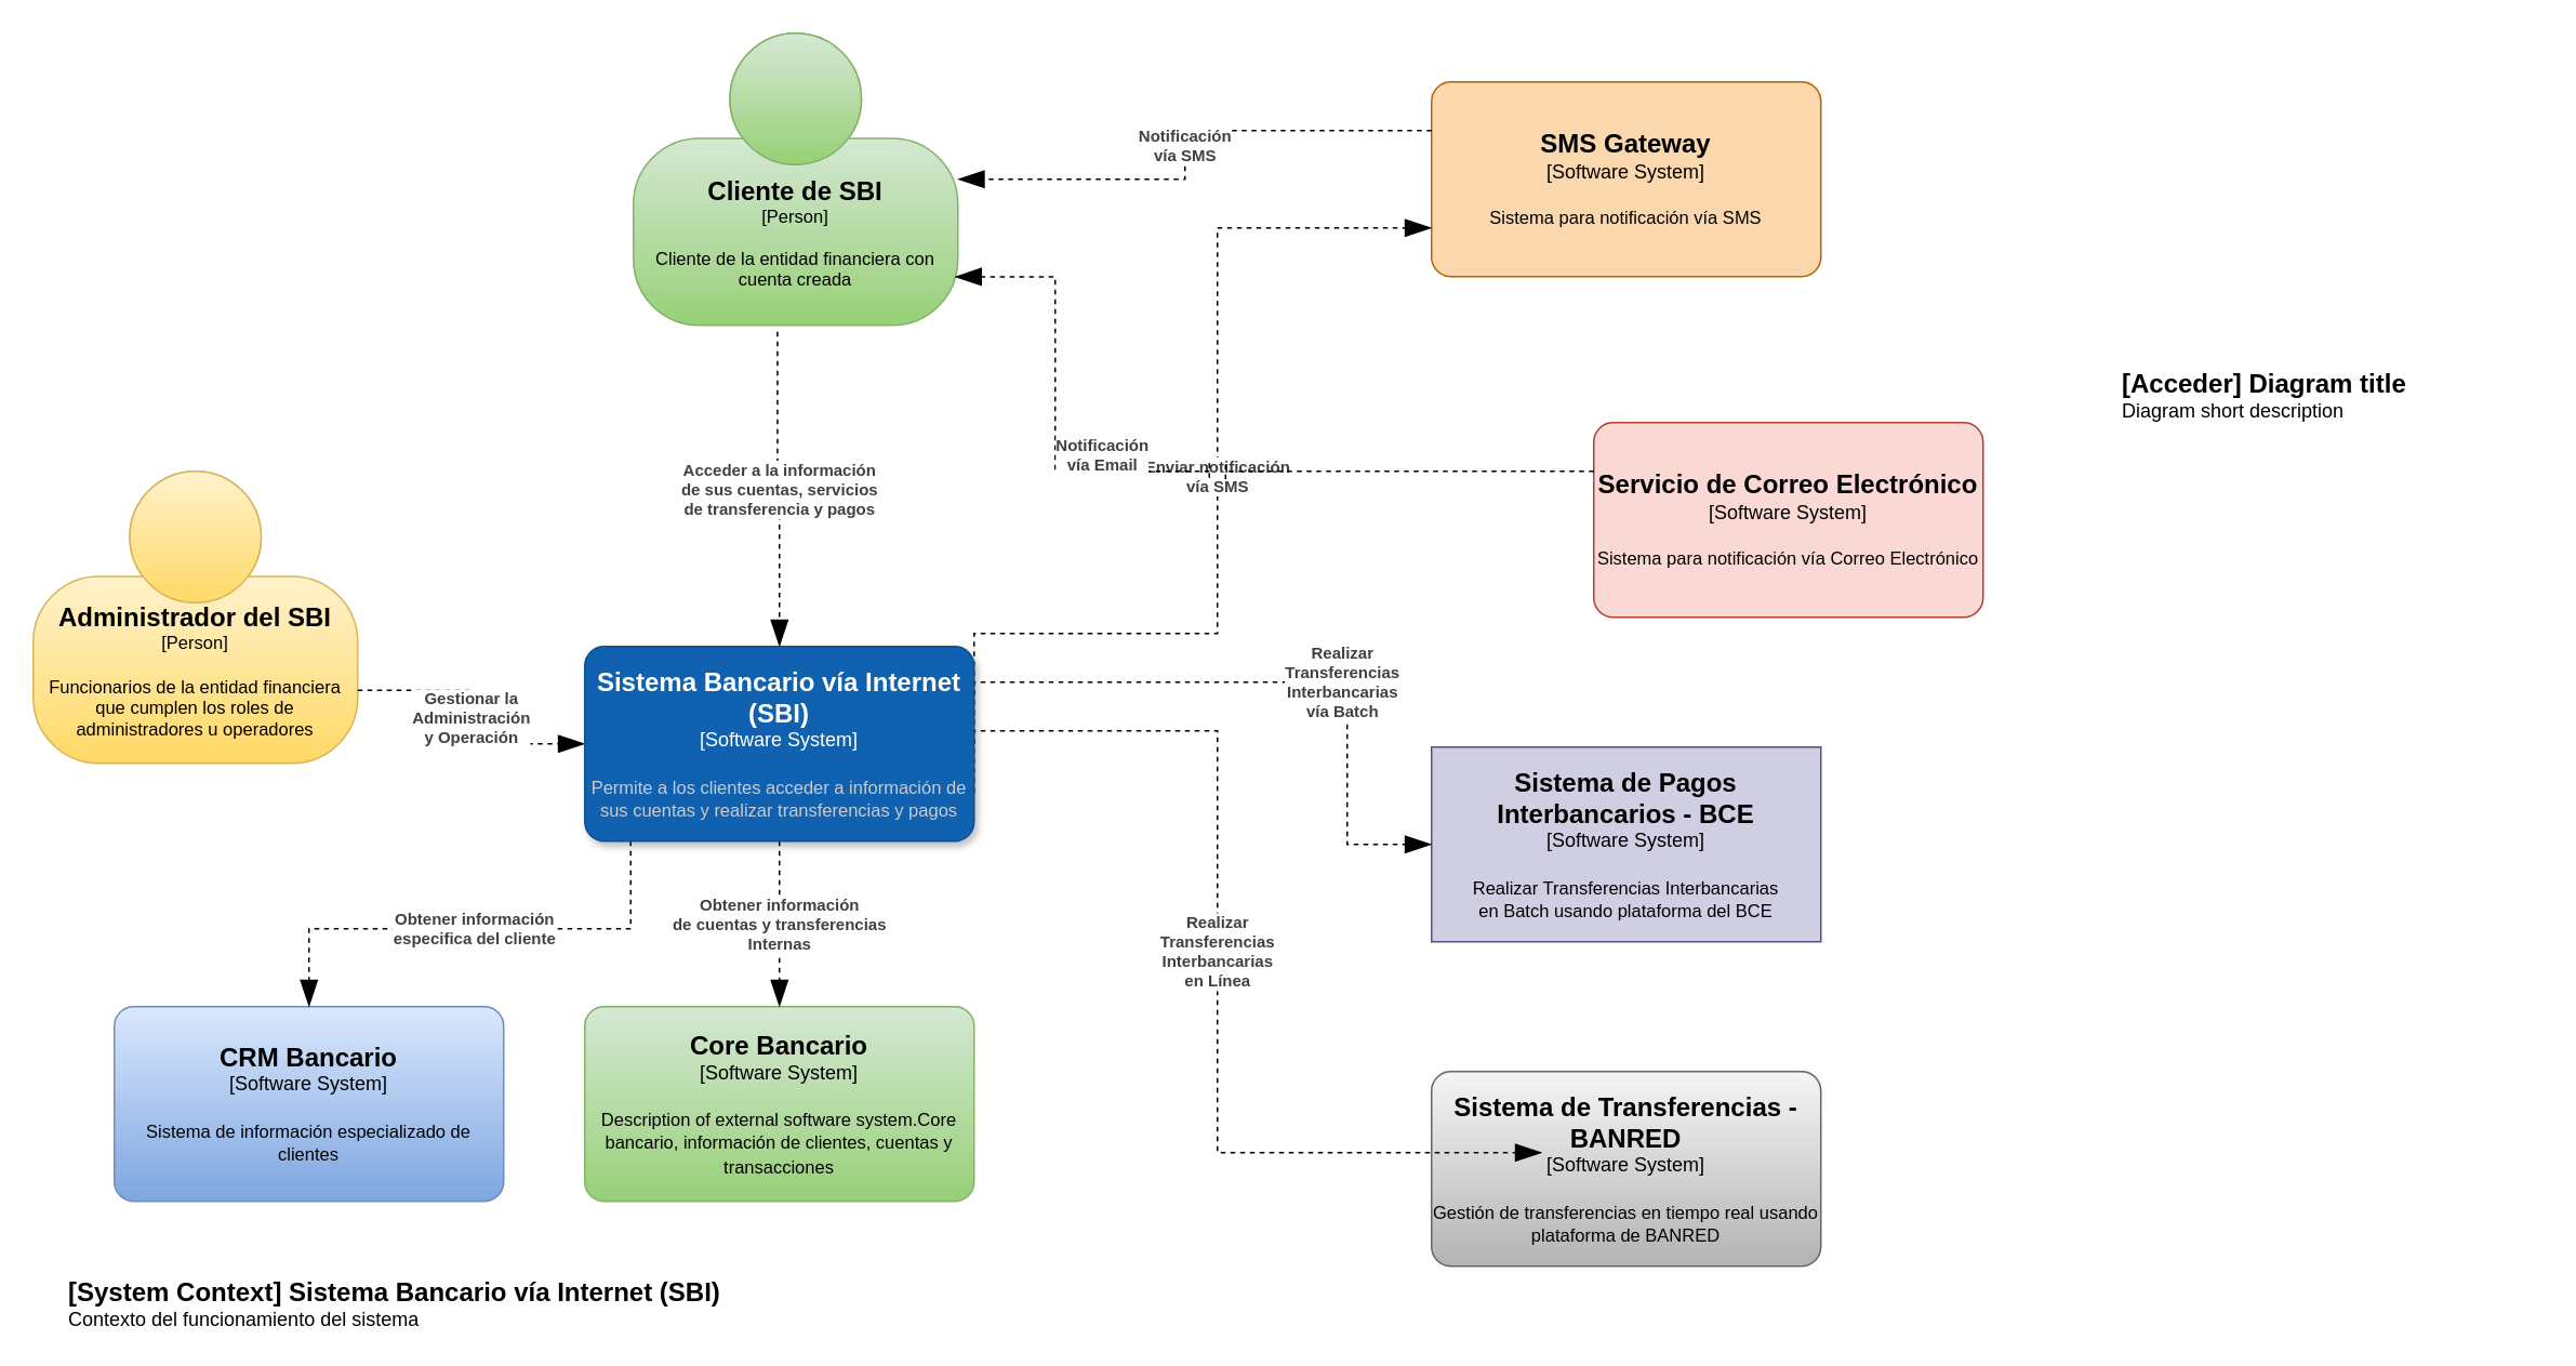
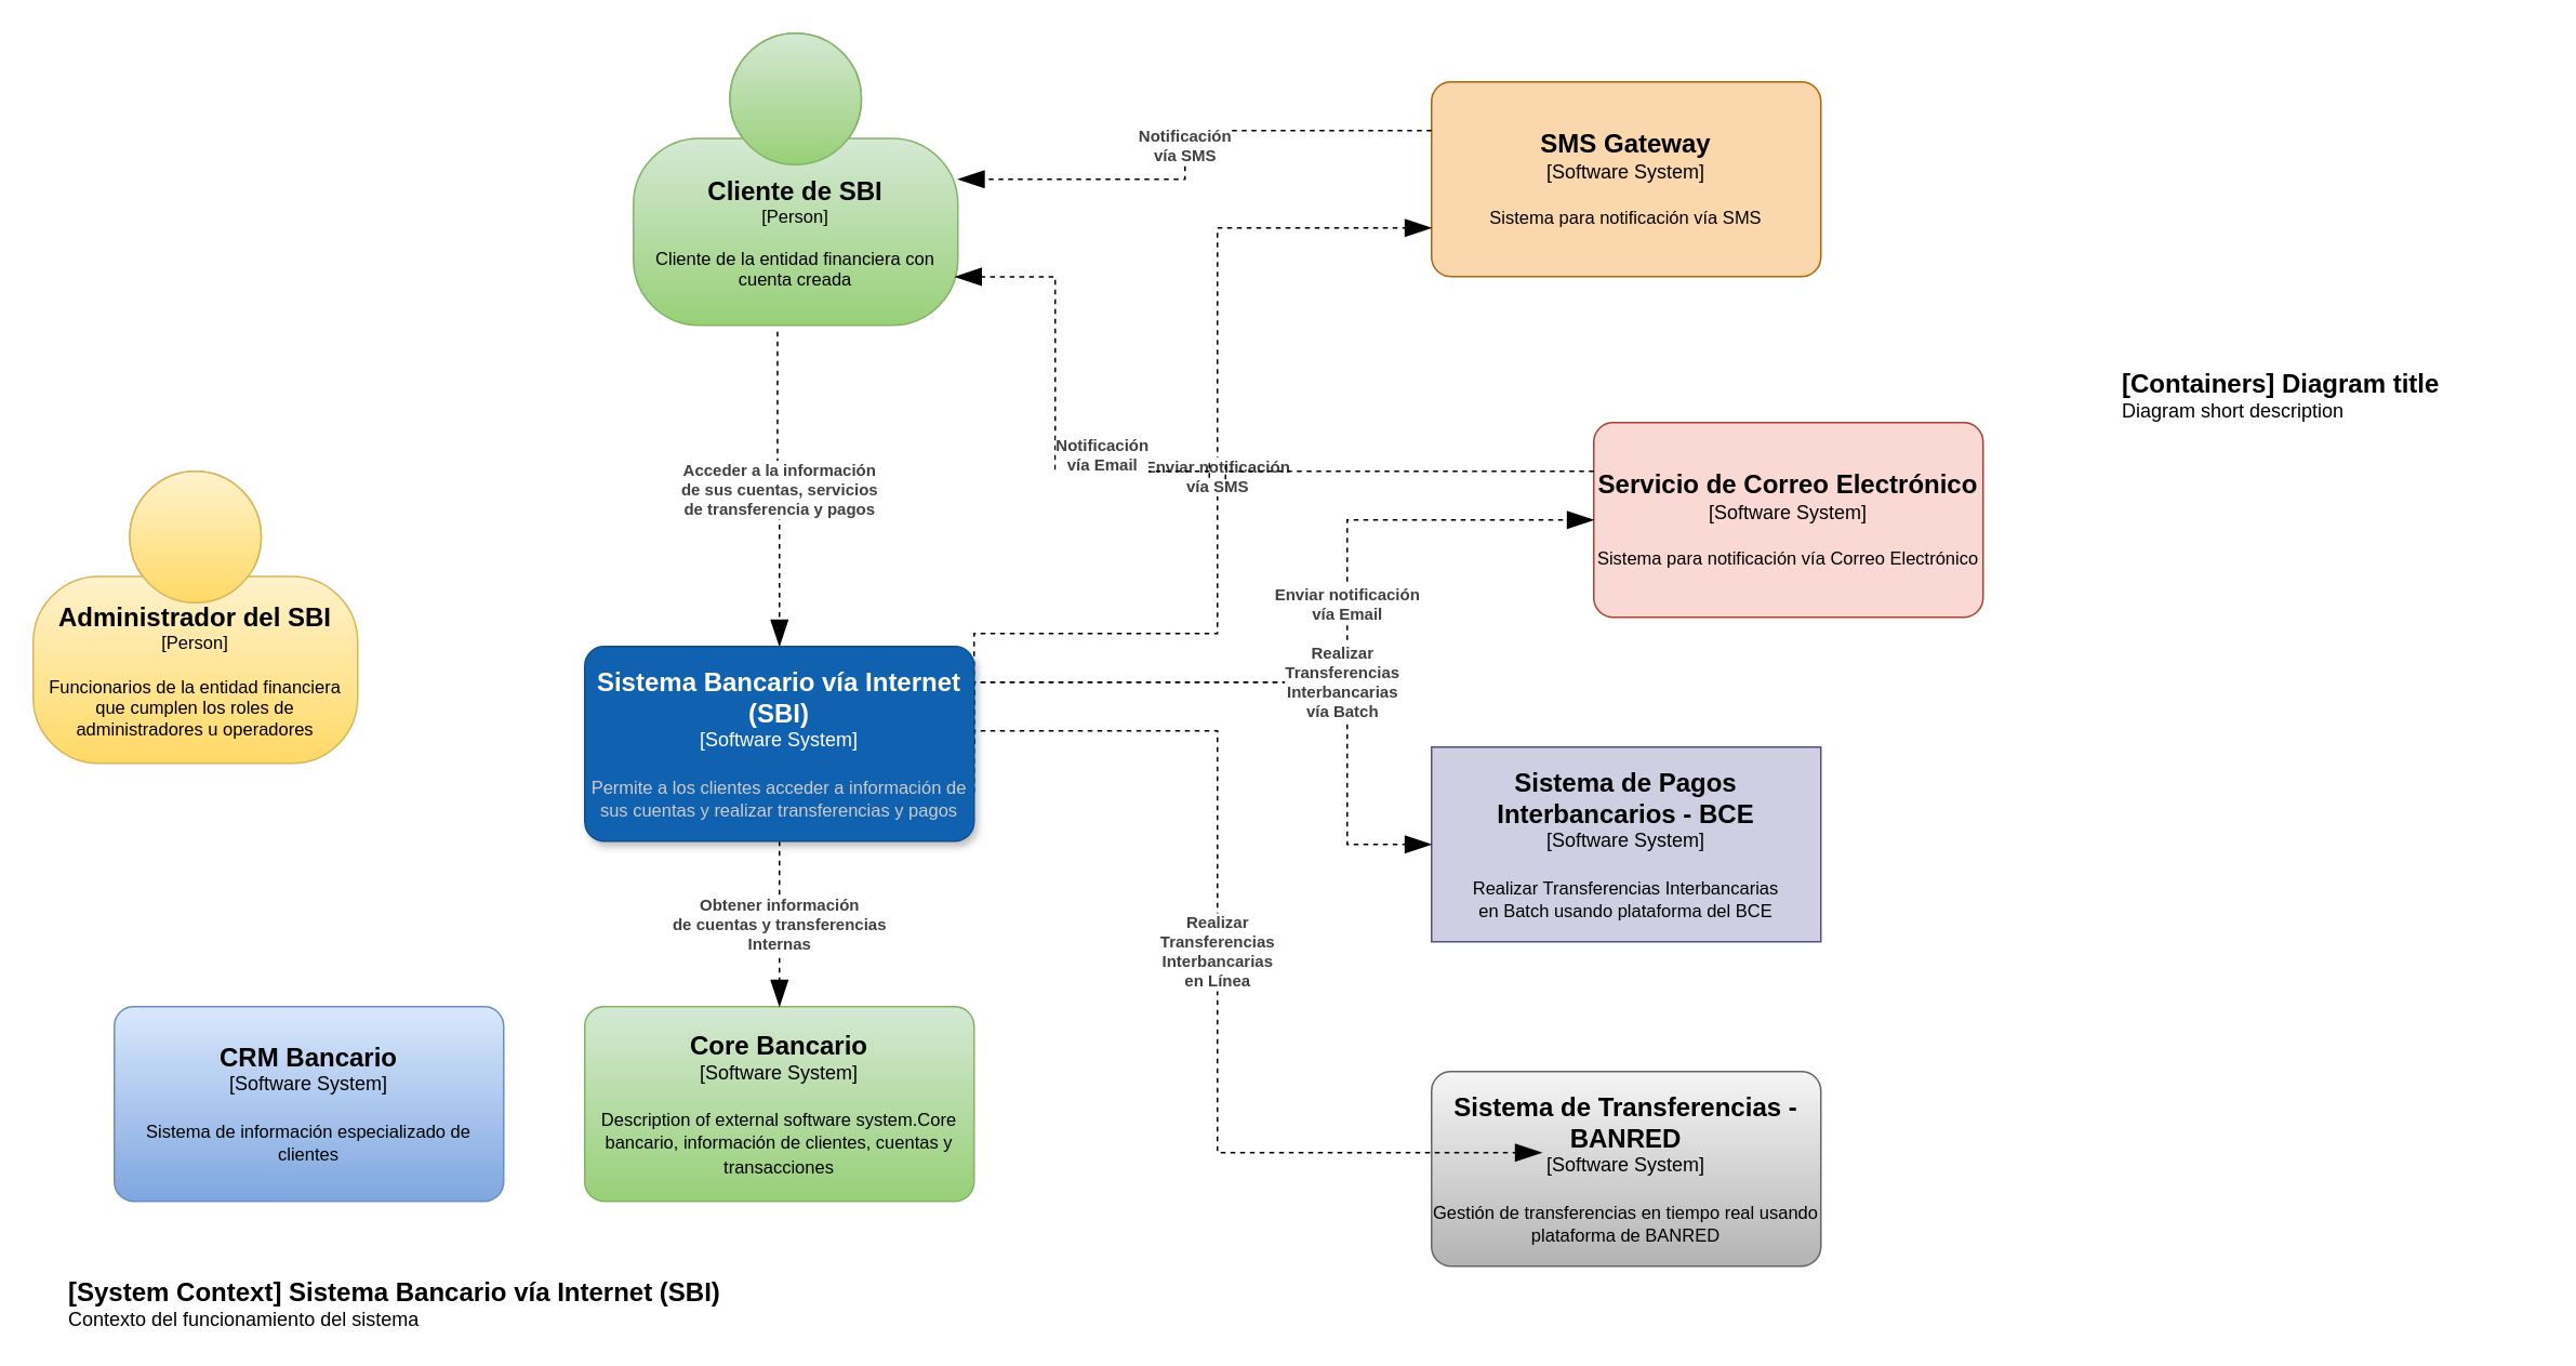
- <mxCell id="22" value="&lt;font style=&quot;font-size: 16px&quot;&gt;&lt;b&gt;&lt;div style=&quot;text-align: left&quot;&gt;[Acceder] Diagram title&lt;/div&gt;&lt;/b&gt;&lt;/font&gt;&lt;div style=&quot;text-align: left&quot;&gt;Diagram short description&lt;/div&gt;" style="text;html=1;strokeColor=none;fillColor=none;align=left;verticalAlign=top;whiteSpace=wrap;rounded=0;metaEdit=1;allowArrows=0;resizable=1;rotatable=0;connectable=0;recursiveResize=0;expand=0;pointerEvents=0;points=[[0.25,0,0],[0.5,0,0],[0.75,0,0],[1,0.25,0],[1,0.5,0],[1,0.75,0],[0.75,1,0],[0.5,1,0],[0.25,1,0],[0,0.75,0],[0,0.5,0],[0,0.25,0]];" vertex="1" parent="1"><mxGeometry x="1306" y="220" width="260" height="40" as="geometry" /></mxCell>
+ <mxCell id="22" value="&lt;font style=&quot;font-size: 16px&quot;&gt;&lt;b&gt;&lt;div style=&quot;text-align: left&quot;&gt;[Containers] Diagram title&lt;/div&gt;&lt;/b&gt;&lt;/font&gt;&lt;div style=&quot;text-align: left&quot;&gt;Diagram short description&lt;/div&gt;" style="text;html=1;strokeColor=none;fillColor=none;align=left;verticalAlign=top;whiteSpace=wrap;rounded=0;metaEdit=1;allowArrows=0;resizable=1;rotatable=0;connectable=0;recursiveResize=0;expand=0;pointerEvents=0;points=[[0.25,0,0],[0.5,0,0],[0.75,0,0],[1,0.25,0],[1,0.5,0],[1,0.75,0],[0.75,1,0],[0.5,1,0],[0.25,1,0],[0,0.75,0],[0,0.5,0],[0,0.25,0]];" vertex="1" parent="1"><mxGeometry x="1306" y="220" width="260" height="40" as="geometry" /></mxCell>
+ <mxCell id="12" value="&lt;div style=&quot;text-align: left&quot;&gt;&lt;div style=&quot;text-align: center&quot;&gt;&lt;b&gt;Enviar notificación&#10;vía Email&lt;/b&gt;&lt;/div&gt;" style="endArrow=blockThin;html=1;fontSize=10;fontColor=#404040;strokeWidth=1;endFill=1;strokeColor=light-dark(#000000,#7D7D7D);elbow=vertical;metaEdit=1;endSize=14;startSize=14;jumpStyle=line;jumpSize=10;rounded=0;edgeStyle=orthogonalEdgeStyle;entryX=0;entryY=0.5;entryDx=0;entryDy=0;entryPerimeter=0;exitX=1;exitY=0.5;exitDx=0;exitDy=0;exitPerimeter=0;dashed=1;align=center;verticalAlign=middle;fontFamily=Helvetica;labelBackgroundColor=default;curved=0;" parent="1" source="23" target="5" edge="1"><mxGeometry x="0.217" width="240" relative="1" as="geometry"><mxPoint x="470" y="450" as="sourcePoint" /><mxPoint x="710" y="450" as="targetPoint" /><Array as="points"><mxPoint x="830" y="420" /><mxPoint x="830" y="320" /></Array><mxPoint as="offset" /></mxGeometry></mxCell>
+ <mxCell id="13" value="" style="edgeLabel;html=1;align=center;verticalAlign=middle;resizable=0;points=[];rounded=0;dashed=1;strokeColor=light-dark(#000000,#7D7D7D);strokeWidth=1;fontFamily=Helvetica;fontSize=10;fontColor=#404040;labelBackgroundColor=default;" parent="12" vertex="1" connectable="0"><mxGeometry x="0.409" y="2" relative="1" as="geometry"><mxPoint as="offset" /></mxGeometry></mxCell>
- <mxCell id="20" value="&lt;div style=&quot;text-align: left&quot;&gt;&lt;div style=&quot;text-align: center&quot;&gt;&lt;b&gt;Gestionar la &#10;Administración&#10;y Operación&lt;/b&gt;&lt;/div&gt;" style="endArrow=blockThin;html=1;fontSize=10;fontColor=#404040;strokeWidth=1;endFill=1;strokeColor=light-dark(#000000,#7D7D7D);elbow=vertical;metaEdit=1;endSize=14;startSize=14;jumpStyle=line;jumpSize=10;rounded=0;edgeStyle=orthogonalEdgeStyle;exitX=1;exitY=0.75;exitDx=0;exitDy=0;exitPerimeter=0;entryX=0;entryY=0.5;entryDx=0;entryDy=0;entryPerimeter=0;dashed=1;align=center;verticalAlign=middle;fontFamily=Helvetica;labelBackgroundColor=default;curved=0;" parent="1" source="3" target="23" edge="1"><mxGeometry width="240" relative="1" as="geometry"><mxPoint x="180" y="500" as="sourcePoint" /><mxPoint x="420" y="500" as="targetPoint" /></mxGeometry></mxCell>
- <mxCell id="19" value="&lt;div style=&quot;text-align: left&quot;&gt;&lt;div style=&quot;text-align: center&quot;&gt;&lt;b&gt;Obtener información&#10;especifica del cliente&lt;/b&gt;&lt;/div&gt;" style="endArrow=blockThin;html=1;fontSize=10;fontColor=#404040;strokeWidth=1;endFill=1;strokeColor=light-dark(#000000,#7D7D7D);elbow=vertical;metaEdit=1;endSize=14;startSize=14;jumpStyle=line;jumpSize=10;rounded=0;edgeStyle=orthogonalEdgeStyle;entryX=0.5;entryY=0;entryDx=0;entryDy=0;entryPerimeter=0;exitX=0.118;exitY=1;exitDx=0;exitDy=0;exitPerimeter=0;dashed=1;align=center;verticalAlign=middle;fontFamily=Helvetica;labelBackgroundColor=default;curved=0;" parent="1" source="23" target="7" edge="1"><mxGeometry x="-0.003" width="240" relative="1" as="geometry"><mxPoint x="320" y="510" as="sourcePoint" /><mxPoint x="420" y="500" as="targetPoint" /><Array as="points"><mxPoint x="388" y="572" /><mxPoint x="190" y="572" /></Array><mxPoint as="offset" /></mxGeometry></mxCell>
